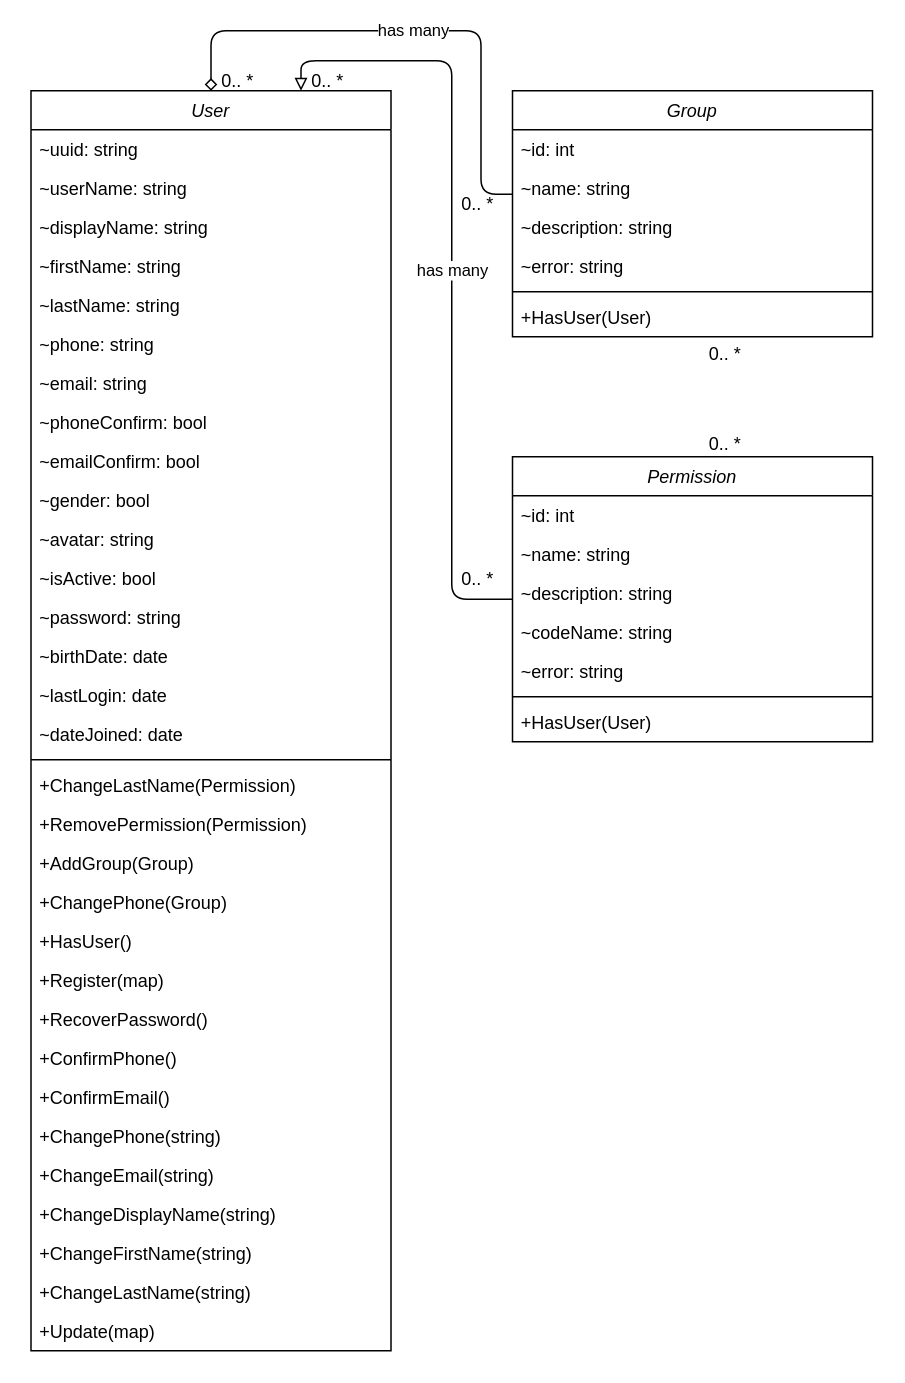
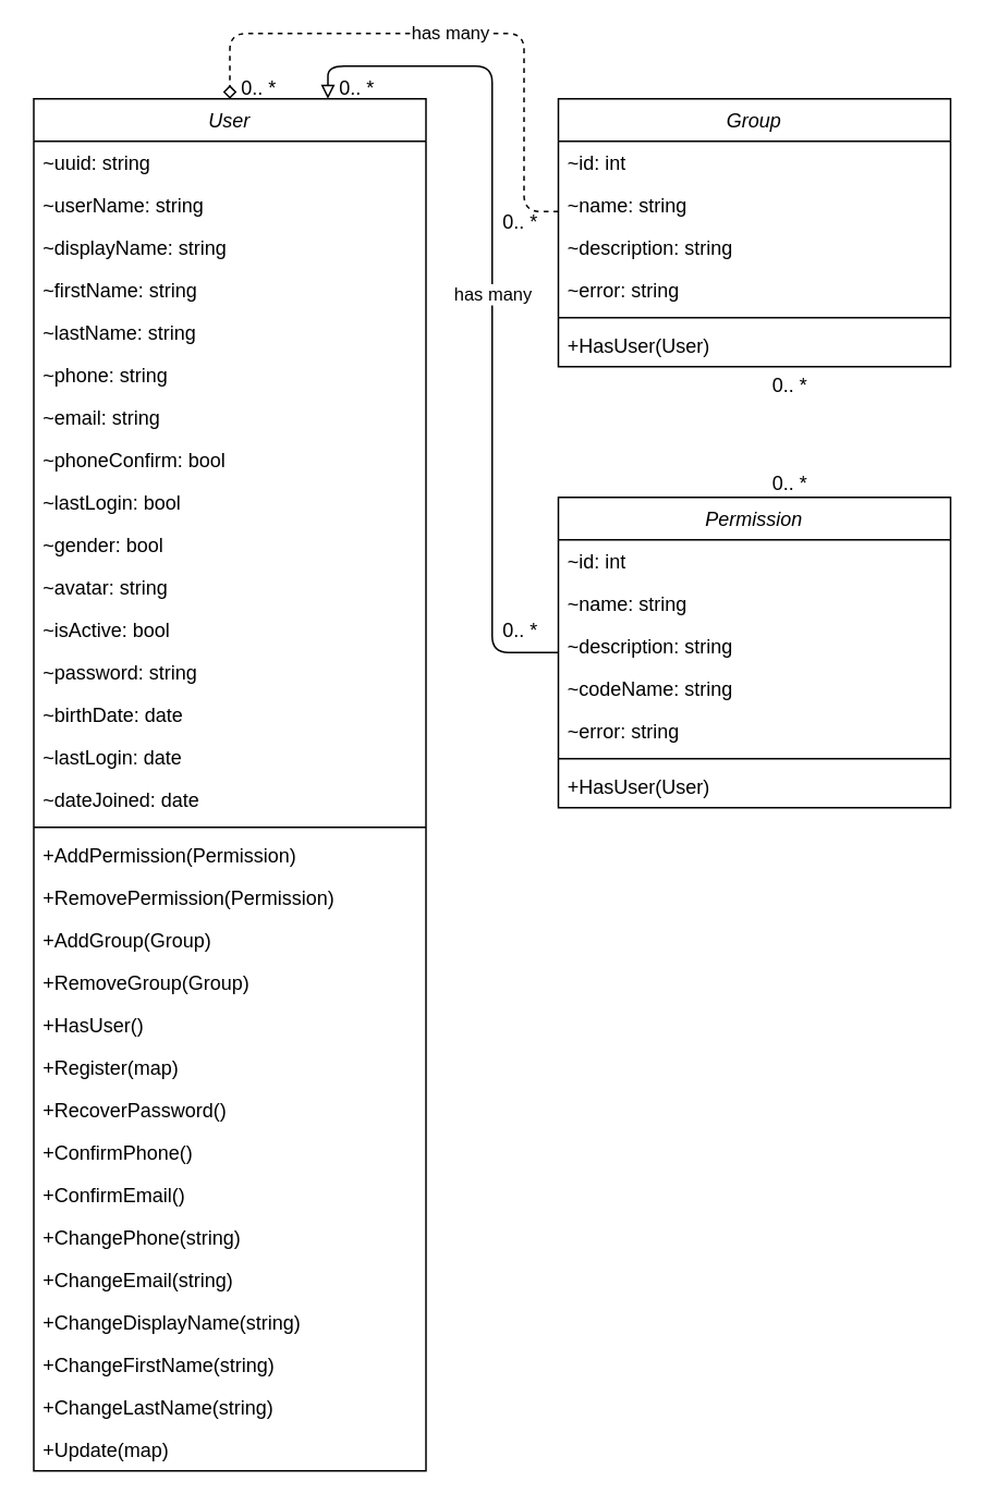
- <mxCell id="44" value="has many" style="edgeStyle=orthogonalEdgeStyle;rounded=1;orthogonalLoop=1;jettySize=auto;html=1;entryX=0.5;entryY=0;entryDx=0;entryDy=0;endArrow=diamond;endFill=0;" parent="1" source="45" target="2" edge="1"><mxGeometry relative="1" as="geometry"><Array as="points"><mxPoint x="320" y="129" /><mxPoint x="320" y="20" /><mxPoint x="140" y="20" /></Array></mxGeometry></mxCell>
+ <mxCell id="44" value="has many" style="edgeStyle=orthogonalEdgeStyle;rounded=1;orthogonalLoop=1;jettySize=auto;html=1;entryX=0.5;entryY=0;entryDx=0;entryDy=0;endArrow=diamond;endFill=0;dashed=1;" parent="1" source="45" target="2" edge="1"><mxGeometry relative="1" as="geometry"><Array as="points"><mxPoint x="320" y="129" /><mxPoint x="320" y="20" /><mxPoint x="140" y="20" /></Array></mxGeometry></mxCell>
- <mxCell id="11" value="~emailConfirm: bool" style="text;align=left;verticalAlign=top;spacingLeft=4;spacingRight=4;overflow=hidden;rotatable=0;points=[[0,0.5],[1,0.5]];portConstraint=eastwest;rounded=0;shadow=0;html=0;" parent="2" vertex="1"><mxGeometry y="234" width="240" height="26" as="geometry" /></mxCell>
+ <mxCell id="11" value="~lastLogin: bool" style="text;align=left;verticalAlign=top;spacingLeft=4;spacingRight=4;overflow=hidden;rotatable=0;points=[[0,0.5],[1,0.5]];portConstraint=eastwest;rounded=0;shadow=0;html=0;" parent="2" vertex="1"><mxGeometry y="234" width="240" height="26" as="geometry" /></mxCell>
- <mxCell id="20" value="+ChangeLastName(Permission)" style="text;align=left;verticalAlign=top;spacingLeft=4;spacingRight=4;overflow=hidden;rotatable=0;points=[[0,0.5],[1,0.5]];portConstraint=eastwest;" parent="2" vertex="1"><mxGeometry y="450" width="240" height="26" as="geometry" /></mxCell>
+ <mxCell id="20" value="+AddPermission(Permission)" style="text;align=left;verticalAlign=top;spacingLeft=4;spacingRight=4;overflow=hidden;rotatable=0;points=[[0,0.5],[1,0.5]];portConstraint=eastwest;" parent="2" vertex="1"><mxGeometry y="450" width="240" height="26" as="geometry" /></mxCell>
- <mxCell id="23" value="+ChangePhone(Group)" style="text;align=left;verticalAlign=top;spacingLeft=4;spacingRight=4;overflow=hidden;rotatable=0;points=[[0,0.5],[1,0.5]];portConstraint=eastwest;" parent="2" vertex="1"><mxGeometry y="528" width="240" height="26" as="geometry" /></mxCell>
+ <mxCell id="23" value="+RemoveGroup(Group)" style="text;align=left;verticalAlign=top;spacingLeft=4;spacingRight=4;overflow=hidden;rotatable=0;points=[[0,0.5],[1,0.5]];portConstraint=eastwest;" parent="2" vertex="1"><mxGeometry y="528" width="240" height="26" as="geometry" /></mxCell>
